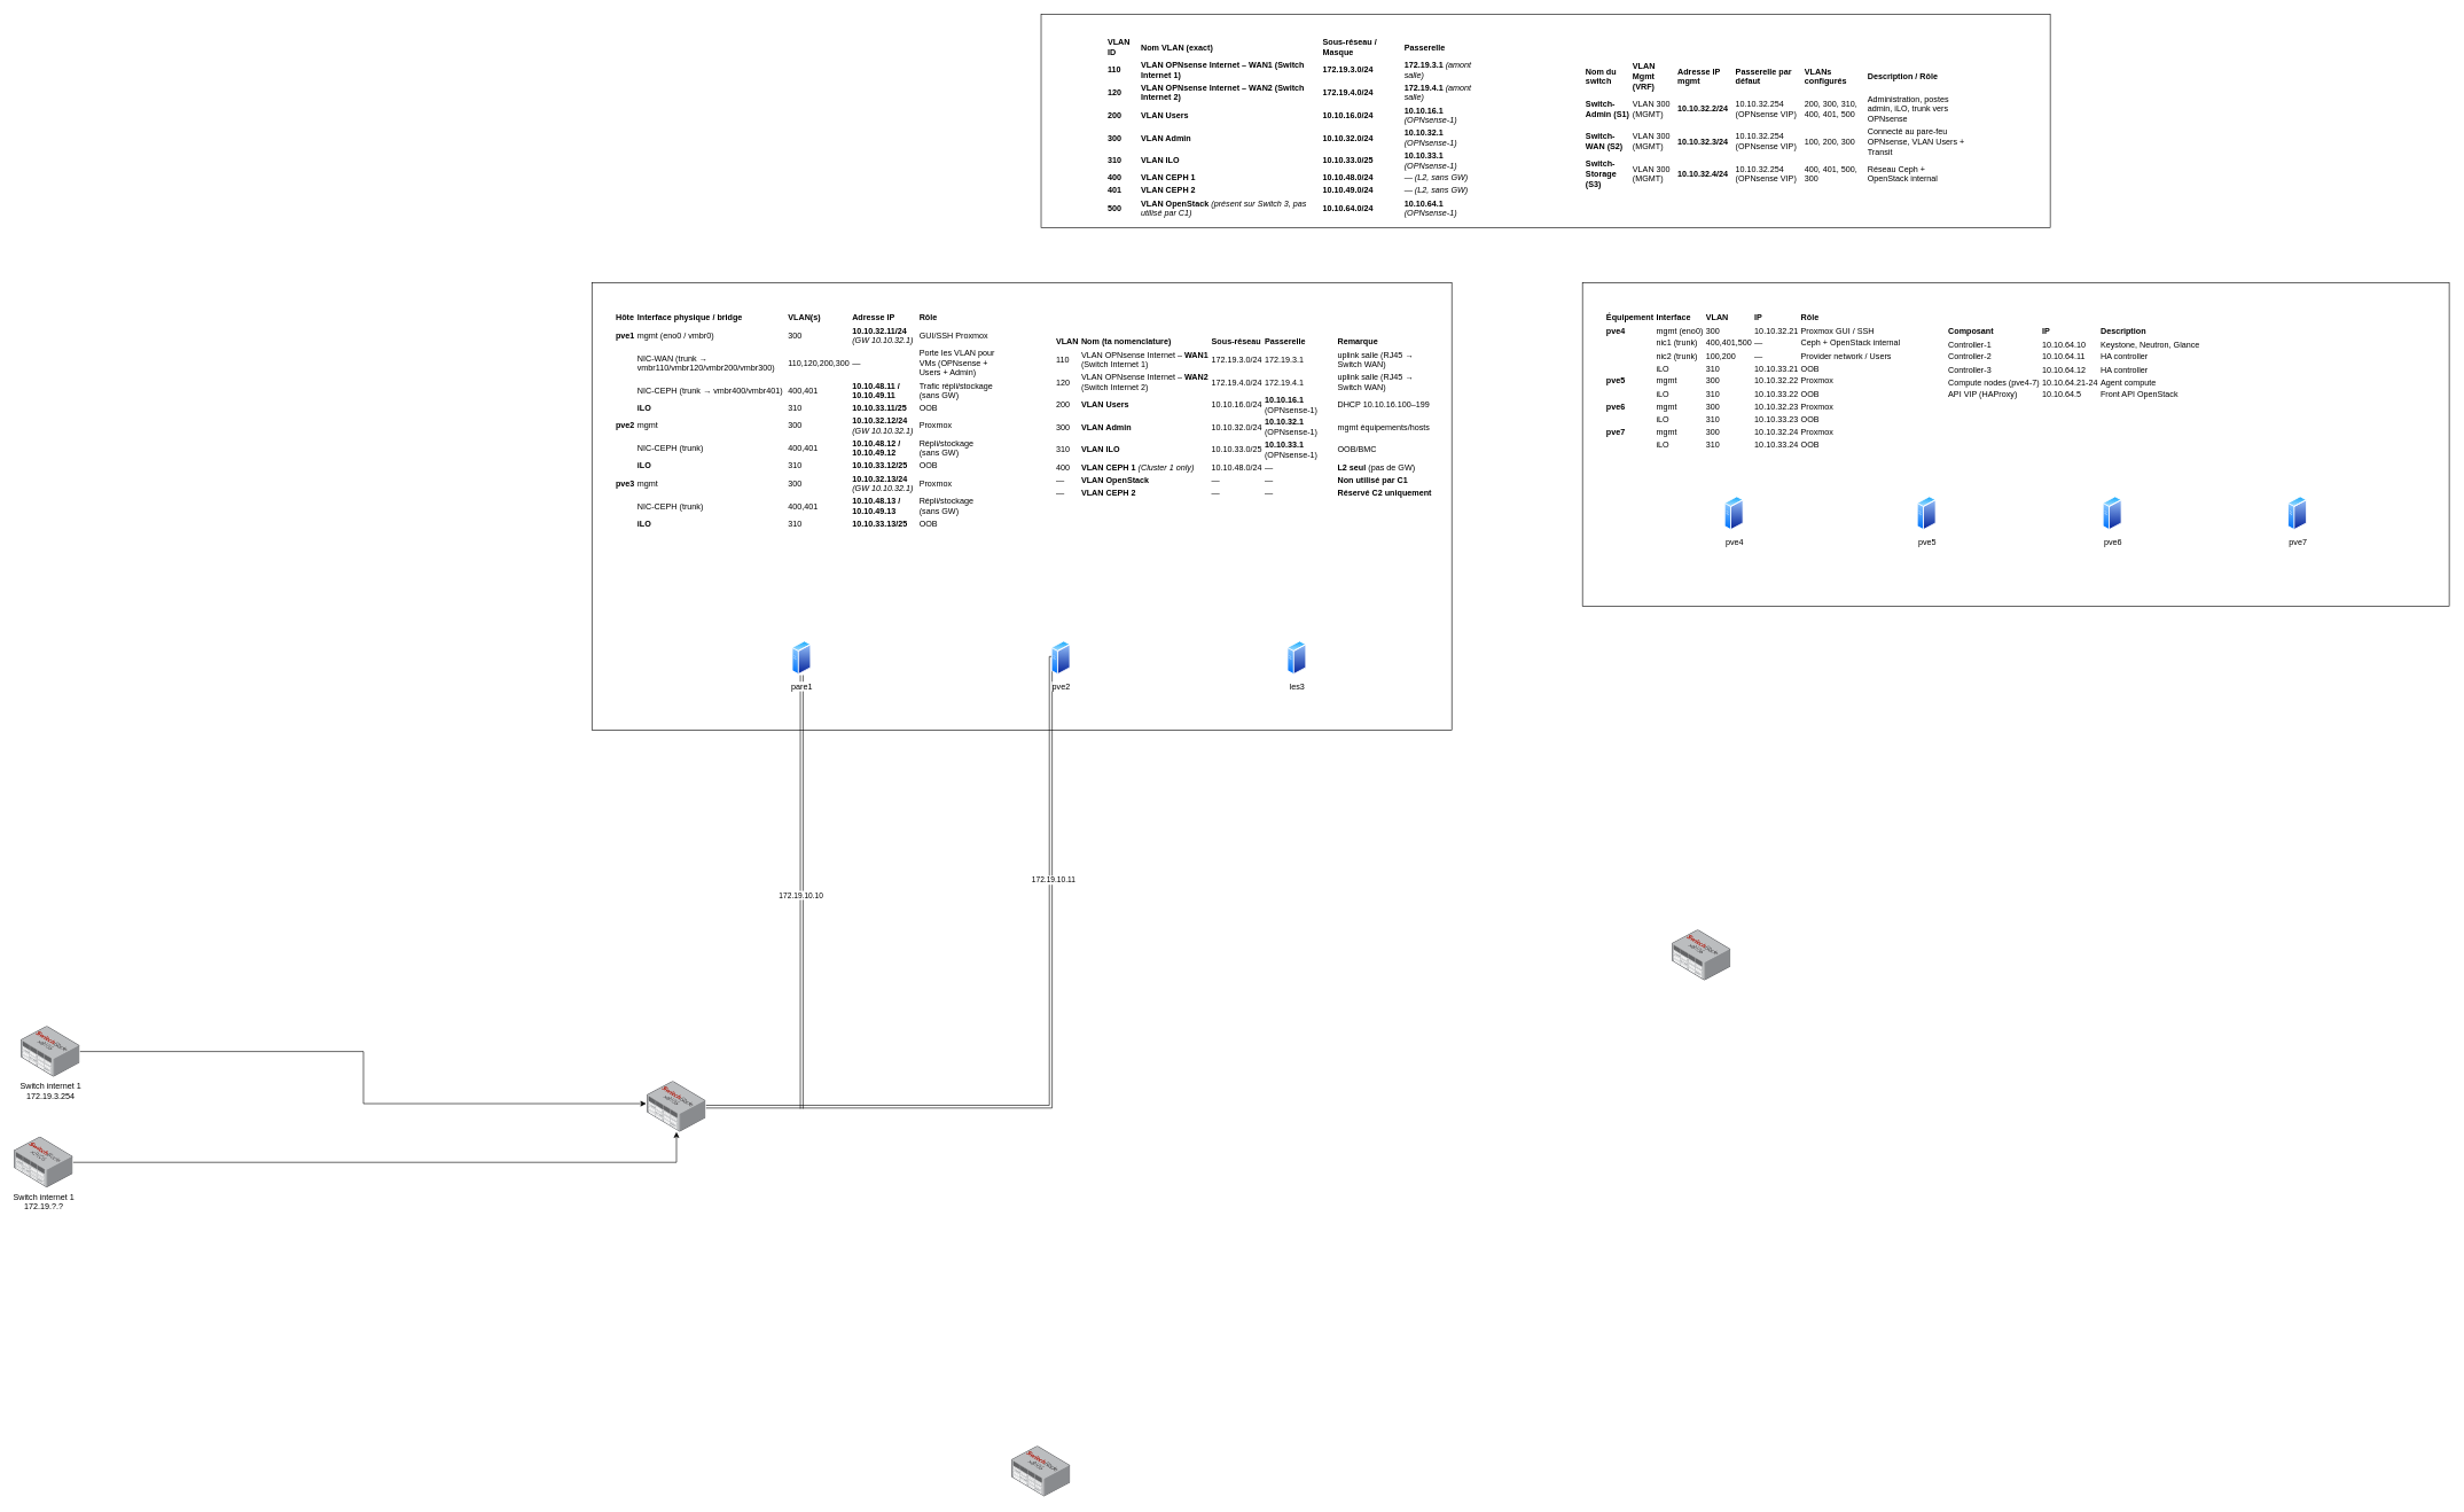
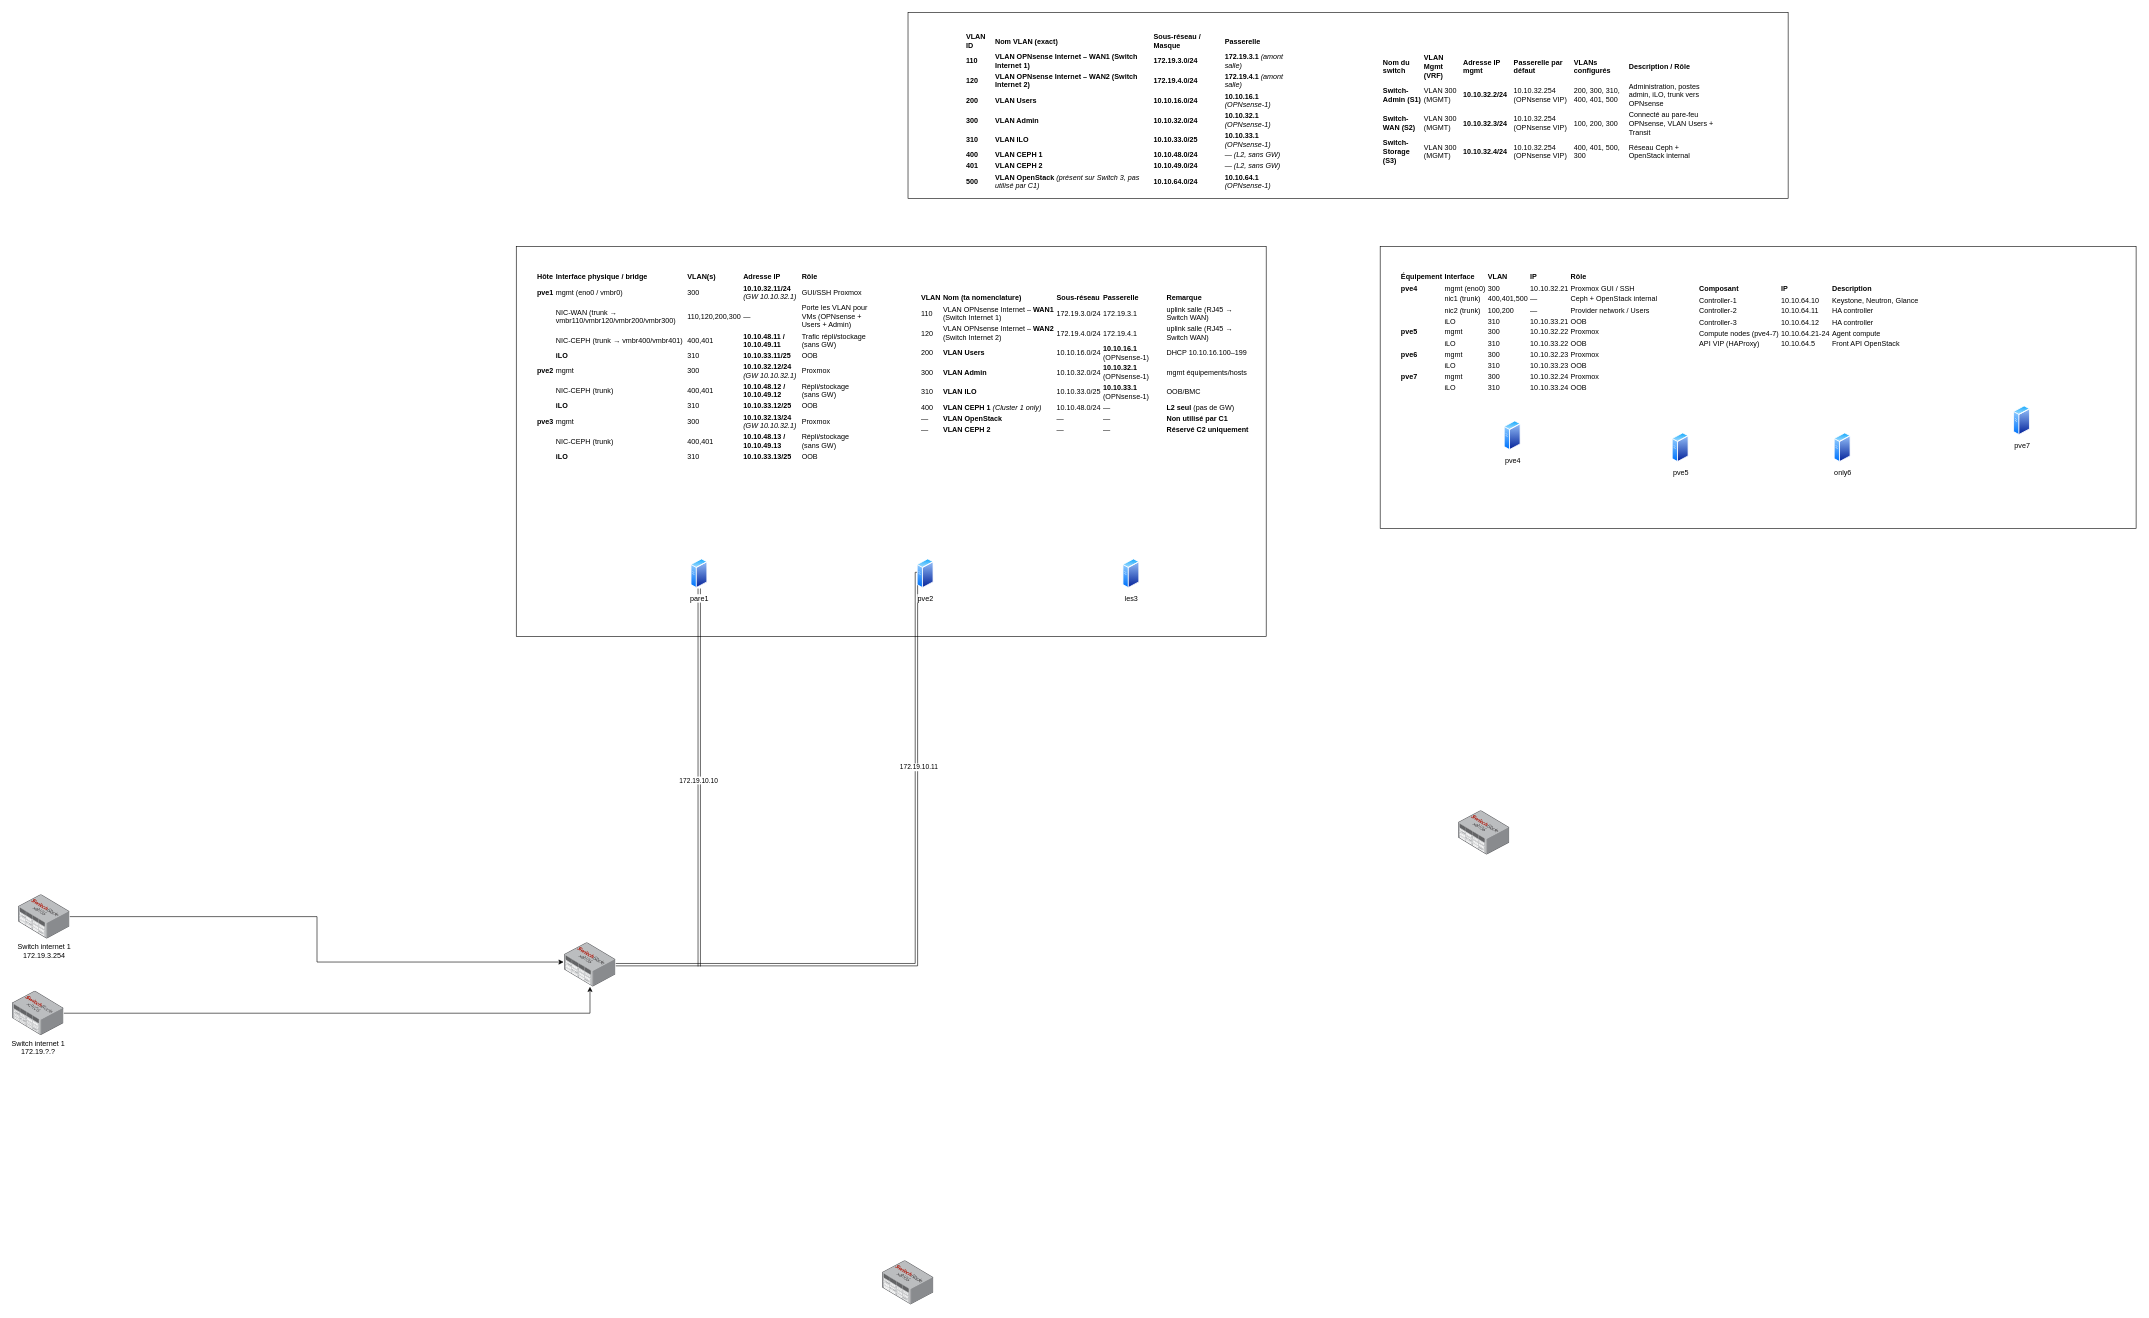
- <mxCell id="12" value="pve4" style="image;aspect=fixed;perimeter=ellipsePerimeter;html=1;align=center;shadow=0;dashed=0;spacingTop=3;image=img/lib/active_directory/generic_server.svg;" vertex="1" parent="1"><mxGeometry x="2506.5" y="720" width="28.0" height="50" as="geometry" /></mxCell>
+ <mxCell id="12" value="pve4" style="image;aspect=fixed;perimeter=ellipsePerimeter;html=1;align=center;shadow=0;dashed=0;spacingTop=3;image=img/lib/active_directory/generic_server.svg;" vertex="1" parent="1"><mxGeometry x="2506.5" y="700" width="28.0" height="50" as="geometry" /></mxCell>
- <mxCell id="15" value="pve7" style="image;aspect=fixed;perimeter=ellipsePerimeter;html=1;align=center;shadow=0;dashed=0;spacingTop=3;image=img/lib/active_directory/generic_server.svg;" vertex="1" parent="1"><mxGeometry x="3325.5" y="720" width="28.0" height="50" as="geometry" /></mxCell>
+ <mxCell id="15" value="pve7" style="image;aspect=fixed;perimeter=ellipsePerimeter;html=1;align=center;shadow=0;dashed=0;spacingTop=3;image=img/lib/active_directory/generic_server.svg;" vertex="1" parent="1"><mxGeometry x="3355.5" y="675" width="28.0" height="50" as="geometry" /></mxCell>
- <mxCell id="14" value="pve6" style="image;aspect=fixed;perimeter=ellipsePerimeter;html=1;align=center;shadow=0;dashed=0;spacingTop=3;image=img/lib/active_directory/generic_server.svg;" vertex="1" parent="1"><mxGeometry x="3056.5" y="720" width="28.0" height="50" as="geometry" /></mxCell>
+ <mxCell id="14" value="only6" style="image;aspect=fixed;perimeter=ellipsePerimeter;html=1;align=center;shadow=0;dashed=0;spacingTop=3;image=img/lib/active_directory/generic_server.svg;" vertex="1" parent="1"><mxGeometry x="3056.5" y="720" width="28.0" height="50" as="geometry" /></mxCell>
